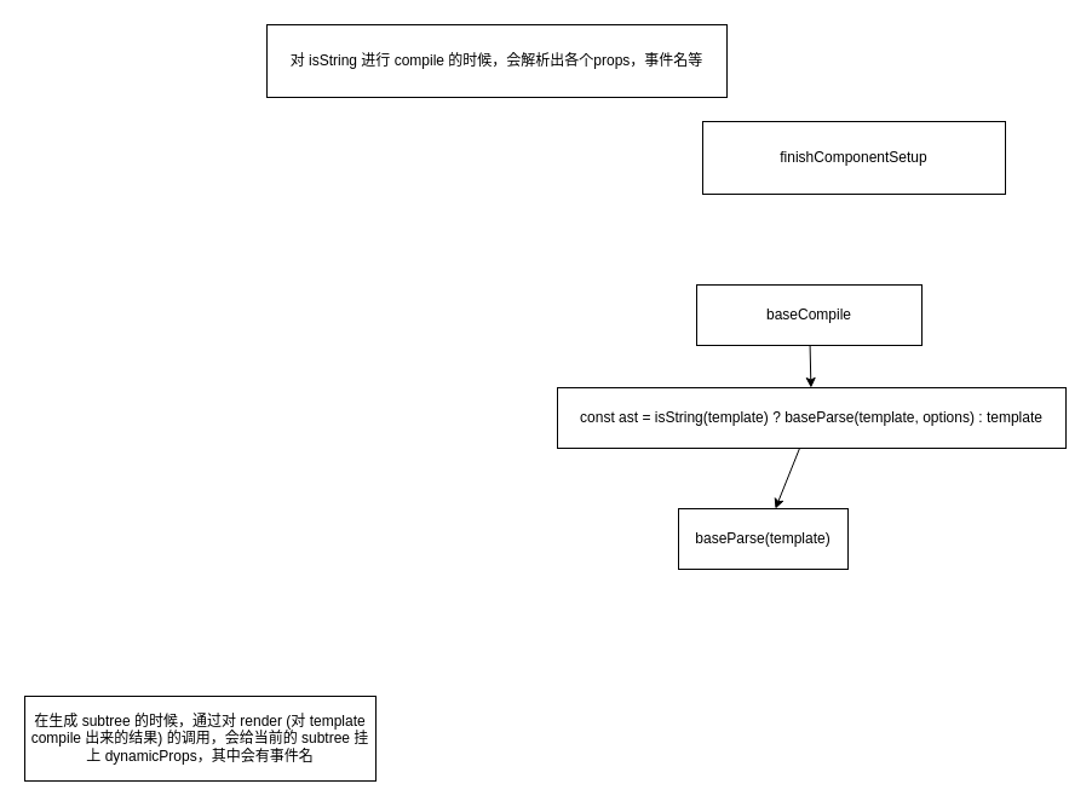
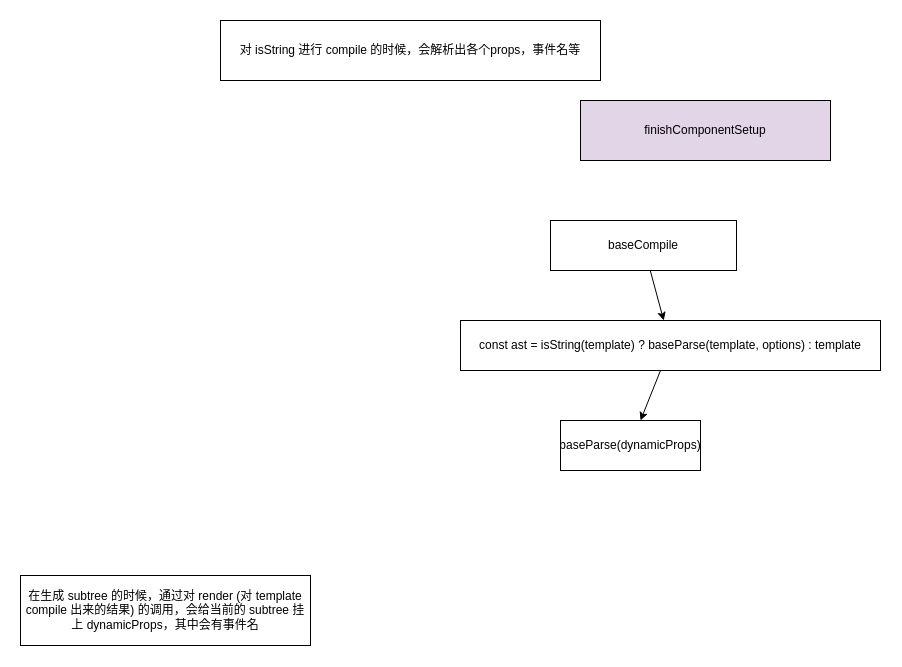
- <mxCell id="4" value="finishComponentSetup" style="rounded=0;whiteSpace=wrap;html=1;" vertex="1" parent="1"><mxGeometry x="580" y="100" width="250" height="60" as="geometry" /></mxCell>
+ <mxCell id="4" value="finishComponentSetup" style="rounded=0;whiteSpace=wrap;html=1;fillColor=#e1d5e7;" vertex="1" parent="1"><mxGeometry x="580" y="100" width="250" height="60" as="geometry" /></mxCell>
- <mxCell id="6" value="baseCompile" style="rounded=0;whiteSpace=wrap;html=1;" vertex="1" parent="1"><mxGeometry x="575" y="235" width="186" height="50" as="geometry" /></mxCell>
+ <mxCell id="6" value="baseCompile" style="rounded=0;whiteSpace=wrap;html=1;" vertex="1" parent="1"><mxGeometry x="550" y="220" width="186" height="50" as="geometry" /></mxCell>
- <mxCell id="9" value="baseParse(template)" style="rounded=0;whiteSpace=wrap;html=1;" vertex="1" parent="1"><mxGeometry x="560" y="420" width="140" height="50" as="geometry" /></mxCell>
+ <mxCell id="9" value="baseParse(dynamicProps)" style="rounded=0;whiteSpace=wrap;html=1;" vertex="1" parent="1"><mxGeometry x="560" y="420" width="140" height="50" as="geometry" /></mxCell>
